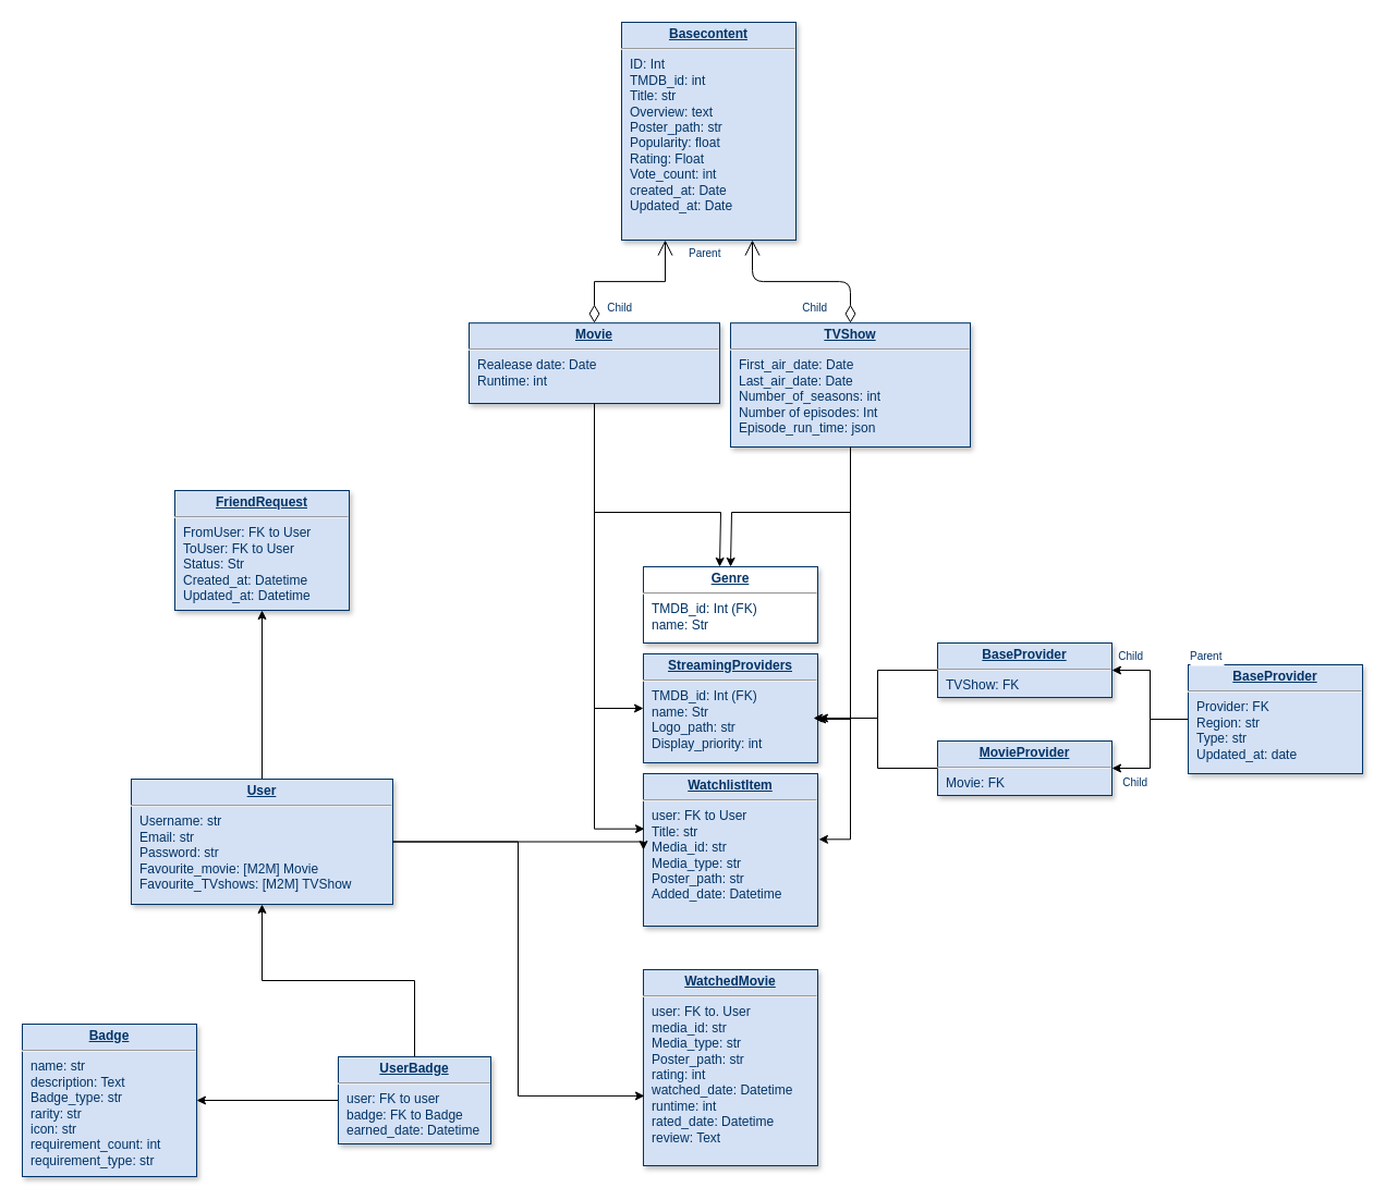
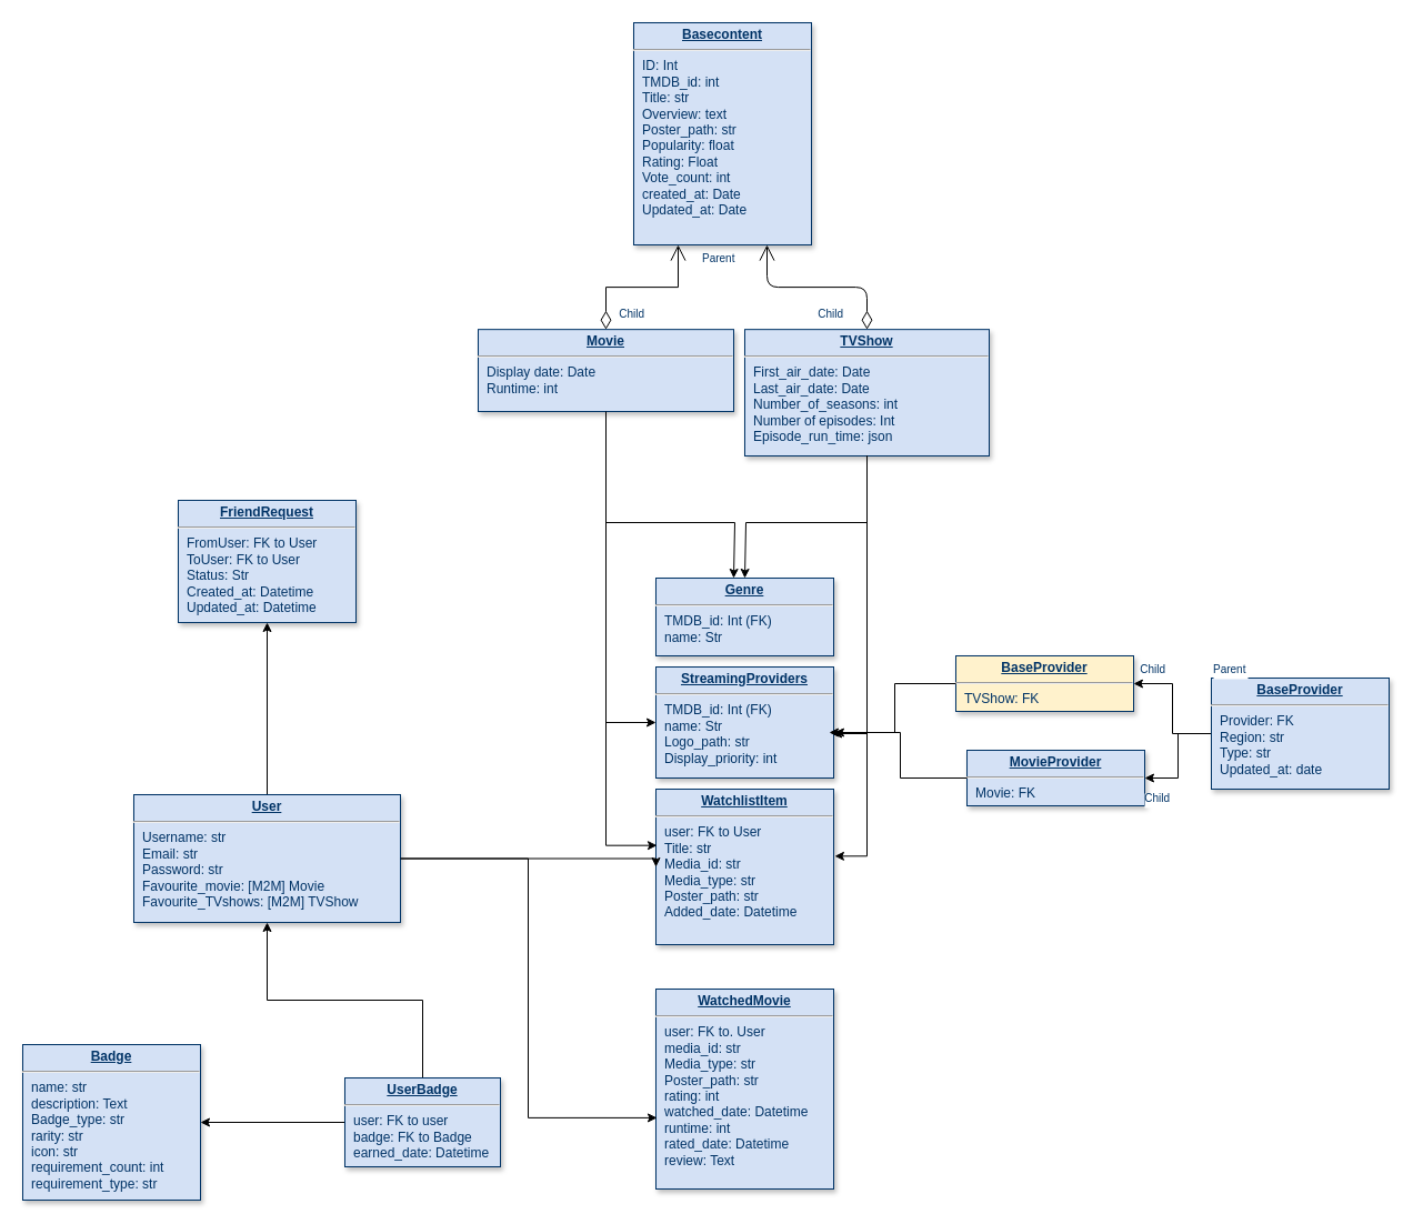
- <mxCell id="10" value="&lt;p style=&quot;margin: 0px ; margin-top: 4px ; text-align: center ; text-decoration: underline&quot;&gt;&lt;strong&gt;Movie&lt;/strong&gt;&lt;/p&gt;&lt;hr&gt;&lt;p style=&quot;margin: 0px ; margin-left: 8px&quot;&gt;&lt;span style=&quot;background-color: transparent; color: light-dark(rgb(0, 51, 102), rgb(161, 205, 249));&quot;&gt;Realease date: Date&lt;/span&gt;&lt;/p&gt;&lt;p style=&quot;margin: 0px ; margin-left: 8px&quot;&gt;Runtime: int&lt;/p&gt;" style="verticalAlign=top;align=left;overflow=fill;fontSize=12;fontFamily=Helvetica;html=1;strokeColor=#003366;shadow=1;fillColor=#D4E1F5;fontColor=#003366" parent="1" vertex="1"><mxGeometry x="430" y="296.16" width="230" height="73.84" as="geometry" /></mxCell>
+ <mxCell id="10" value="&lt;p style=&quot;margin: 0px ; margin-top: 4px ; text-align: center ; text-decoration: underline&quot;&gt;&lt;strong&gt;Movie&lt;/strong&gt;&lt;/p&gt;&lt;hr&gt;&lt;p style=&quot;margin: 0px ; margin-left: 8px&quot;&gt;&lt;span style=&quot;background-color: transparent; color: light-dark(rgb(0, 51, 102), rgb(161, 205, 249));&quot;&gt;Display date: Date&lt;/span&gt;&lt;/p&gt;&lt;p style=&quot;margin: 0px ; margin-left: 8px&quot;&gt;Runtime: int&lt;/p&gt;" style="verticalAlign=top;align=left;overflow=fill;fontSize=12;fontFamily=Helvetica;html=1;strokeColor=#003366;shadow=1;fillColor=#D4E1F5;fontColor=#003366" parent="1" vertex="1"><mxGeometry x="430" y="296.16" width="230" height="73.84" as="geometry" /></mxCell>
- <mxCell id="14" value="&lt;p style=&quot;margin: 0px; margin-top: 4px; text-align: center; text-decoration: underline;&quot;&gt;&lt;strong&gt;Genre&lt;/strong&gt;&lt;/p&gt;&lt;hr&gt;&lt;p style=&quot;margin: 0px; margin-left: 8px;&quot;&gt;TMDB_id: Int (FK)&lt;/p&gt;&lt;p style=&quot;margin: 0px; margin-left: 8px;&quot;&gt;name: Str&lt;/p&gt;" style="verticalAlign=top;align=left;overflow=fill;fontSize=12;fontFamily=Helvetica;html=1;strokeColor=#003366;shadow=1;fillColor=#ffffff;fontColor=#003366;" parent="1" vertex="1"><mxGeometry x="590" y="520" width="160" height="70" as="geometry" /></mxCell>
+ <mxCell id="14" value="&lt;p style=&quot;margin: 0px; margin-top: 4px; text-align: center; text-decoration: underline;&quot;&gt;&lt;strong&gt;Genre&lt;/strong&gt;&lt;/p&gt;&lt;hr&gt;&lt;p style=&quot;margin: 0px; margin-left: 8px;&quot;&gt;TMDB_id: Int (FK)&lt;/p&gt;&lt;p style=&quot;margin: 0px; margin-left: 8px;&quot;&gt;name: Str&lt;/p&gt;" style="verticalAlign=top;align=left;overflow=fill;fontSize=12;fontFamily=Helvetica;html=1;strokeColor=#003366;shadow=1;fillColor=#D4E1F5;fontColor=#003366" parent="1" vertex="1"><mxGeometry x="590" y="520" width="160" height="70" as="geometry" /></mxCell>
- <mxCell id="23" value="&lt;p style=&quot;margin: 0px; margin-top: 4px; text-align: center; text-decoration: underline;&quot;&gt;&lt;strong&gt;BaseProvider&lt;/strong&gt;&lt;/p&gt;&lt;hr&gt;&lt;p style=&quot;margin: 0px; margin-left: 8px;&quot;&gt;TVShow: FK&lt;/p&gt;" style="verticalAlign=top;align=left;overflow=fill;fontSize=12;fontFamily=Helvetica;html=1;strokeColor=#003366;shadow=1;fillColor=#D4E1F5;fontColor=#003366" parent="1" vertex="1"><mxGeometry x="860" y="590" width="160" height="50" as="geometry" /></mxCell>
+ <mxCell id="23" value="&lt;p style=&quot;margin: 0px; margin-top: 4px; text-align: center; text-decoration: underline;&quot;&gt;&lt;strong&gt;BaseProvider&lt;/strong&gt;&lt;/p&gt;&lt;hr&gt;&lt;p style=&quot;margin: 0px; margin-left: 8px;&quot;&gt;TVShow: FK&lt;/p&gt;" style="verticalAlign=top;align=left;overflow=fill;fontSize=12;fontFamily=Helvetica;html=1;strokeColor=#003366;shadow=1;fillColor=#fff2cc;fontColor=#003366;" parent="1" vertex="1"><mxGeometry x="860" y="590" width="160" height="50" as="geometry" /></mxCell>
- <mxCell id="24" value="&lt;p style=&quot;margin: 0px; margin-top: 4px; text-align: center; text-decoration: underline;&quot;&gt;&lt;strong&gt;MovieProvider&lt;/strong&gt;&lt;/p&gt;&lt;hr&gt;&lt;p style=&quot;margin: 0px; margin-left: 8px;&quot;&gt;Movie: FK&lt;/p&gt;" style="verticalAlign=top;align=left;overflow=fill;fontSize=12;fontFamily=Helvetica;html=1;strokeColor=#003366;shadow=1;fillColor=#D4E1F5;fontColor=#003366" parent="1" vertex="1"><mxGeometry x="860" y="680" width="160" height="50" as="geometry" /></mxCell>
+ <mxCell id="24" value="&lt;p style=&quot;margin: 0px; margin-top: 4px; text-align: center; text-decoration: underline;&quot;&gt;&lt;strong&gt;MovieProvider&lt;/strong&gt;&lt;/p&gt;&lt;hr&gt;&lt;p style=&quot;margin: 0px; margin-left: 8px;&quot;&gt;Movie: FK&lt;/p&gt;" style="verticalAlign=top;align=left;overflow=fill;fontSize=12;fontFamily=Helvetica;html=1;strokeColor=#003366;shadow=1;fillColor=#D4E1F5;fontColor=#003366" parent="1" vertex="1"><mxGeometry x="870" y="675" width="160" height="50" as="geometry" /></mxCell>
